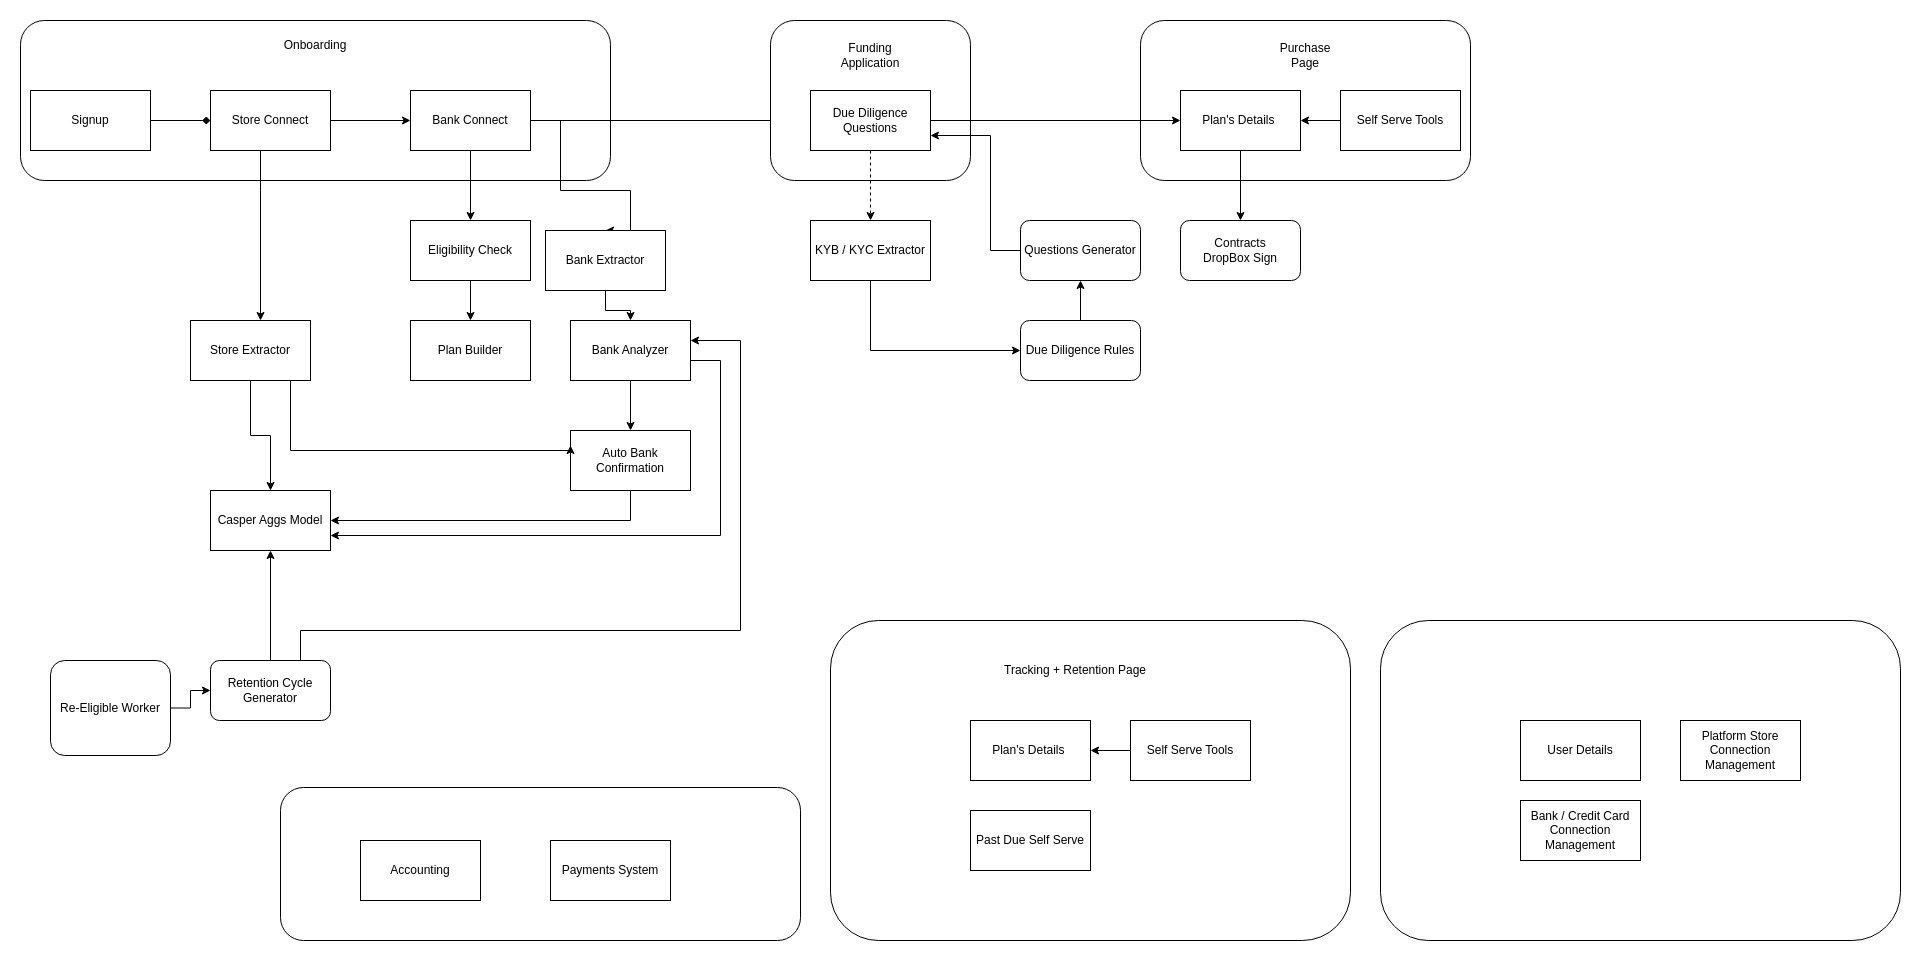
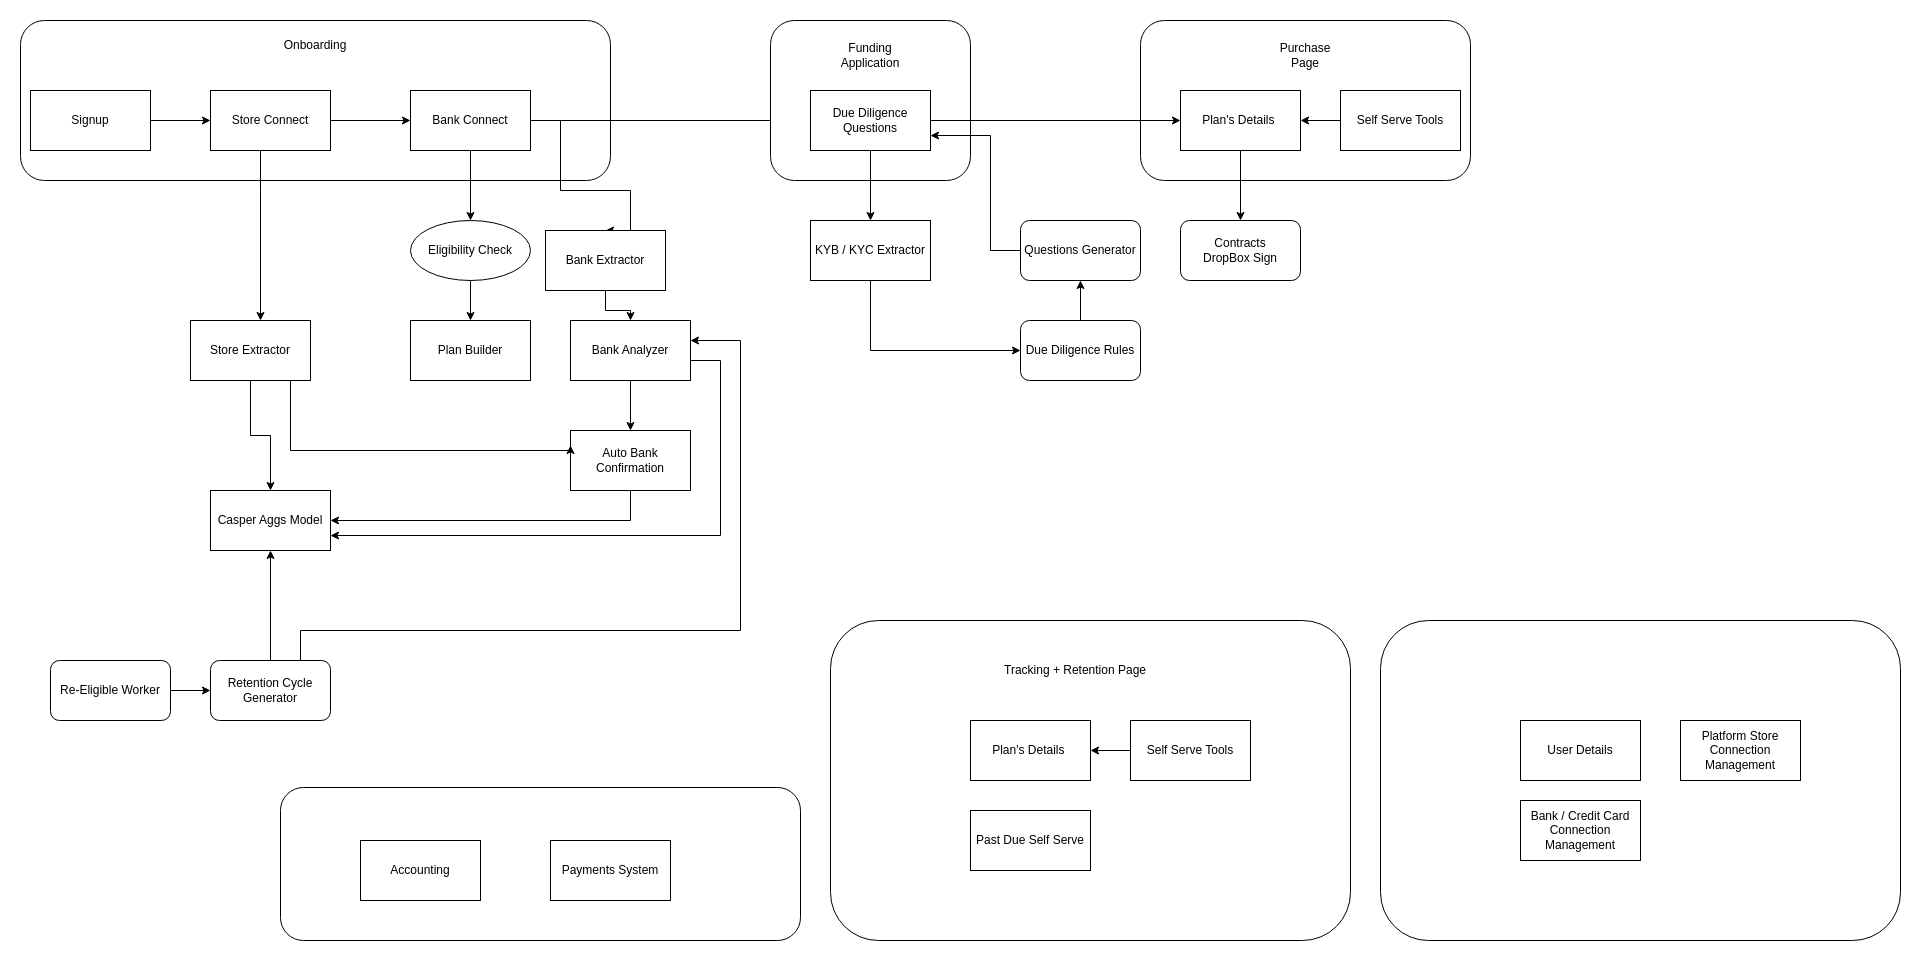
- <mxCell id="12" style="edgeStyle=orthogonalEdgeStyle;rounded=0;orthogonalLoop=1;jettySize=auto;html=1;endArrow=diamond;" parent="1" source="13" target="6" edge="1"><mxGeometry relative="1" as="geometry" /></mxCell>
+ <mxCell id="12" style="edgeStyle=orthogonalEdgeStyle;rounded=0;orthogonalLoop=1;jettySize=auto;html=1;" parent="1" source="13" target="6" edge="1"><mxGeometry relative="1" as="geometry" /></mxCell>
- <mxCell id="40" style="edgeStyle=orthogonalEdgeStyle;rounded=0;orthogonalLoop=1;jettySize=auto;html=1;entryX=0.5;entryY=0;entryDx=0;entryDy=0;dashed=1;" edge="1" parent="1" source="41" target="29"><mxGeometry relative="1" as="geometry" /></mxCell>
+ <mxCell id="40" style="edgeStyle=orthogonalEdgeStyle;rounded=0;orthogonalLoop=1;jettySize=auto;html=1;entryX=0.5;entryY=0;entryDx=0;entryDy=0;" edge="1" parent="1" source="41" target="29"><mxGeometry relative="1" as="geometry" /></mxCell>
- <mxCell id="25" value="Eligibility Check" style="rounded=0;whiteSpace=wrap;html=1;" vertex="1" parent="1"><mxGeometry x="410" y="220" width="120" height="60" as="geometry" /></mxCell>
+ <mxCell id="25" value="Eligibility Check" style="ellipse;whiteSpace=wrap;html=1;" vertex="1" parent="1"><mxGeometry x="410" y="220" width="120" height="60" as="geometry" /></mxCell>
- <mxCell id="57" value="Re-Eligible Worker" style="rounded=1;whiteSpace=wrap;html=1;" vertex="1" parent="1"><mxGeometry x="50" y="660" width="120" height="95" as="geometry" /></mxCell>
+ <mxCell id="57" value="Re-Eligible Worker" style="rounded=1;whiteSpace=wrap;html=1;" vertex="1" parent="1"><mxGeometry x="50" y="660" width="120" height="60" as="geometry" /></mxCell>
